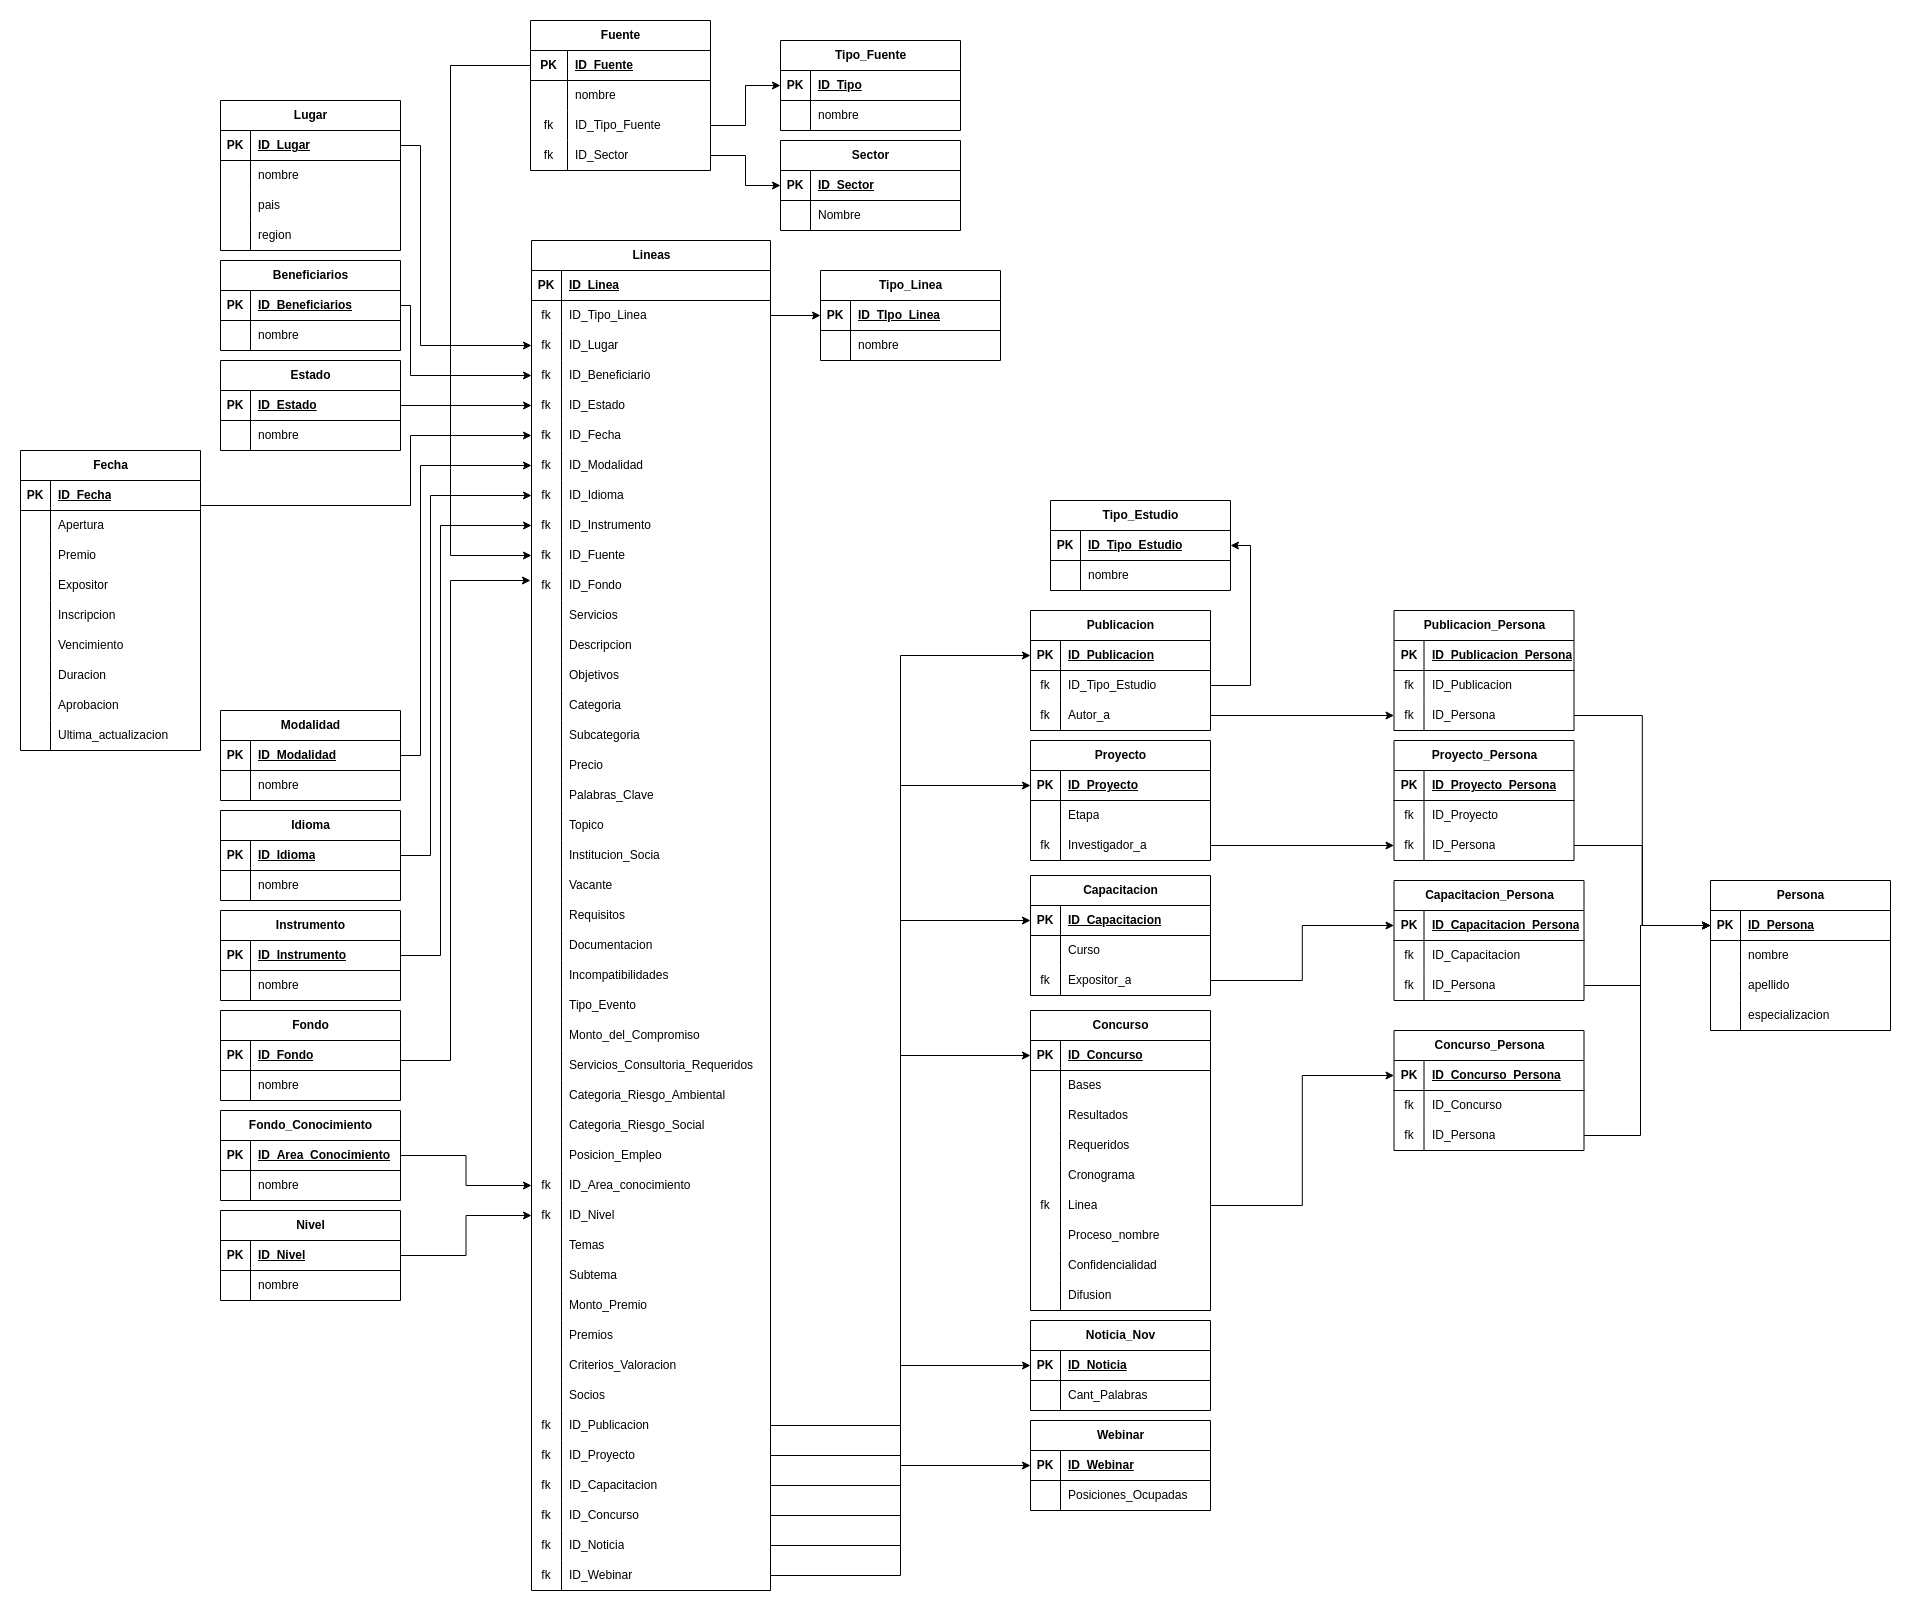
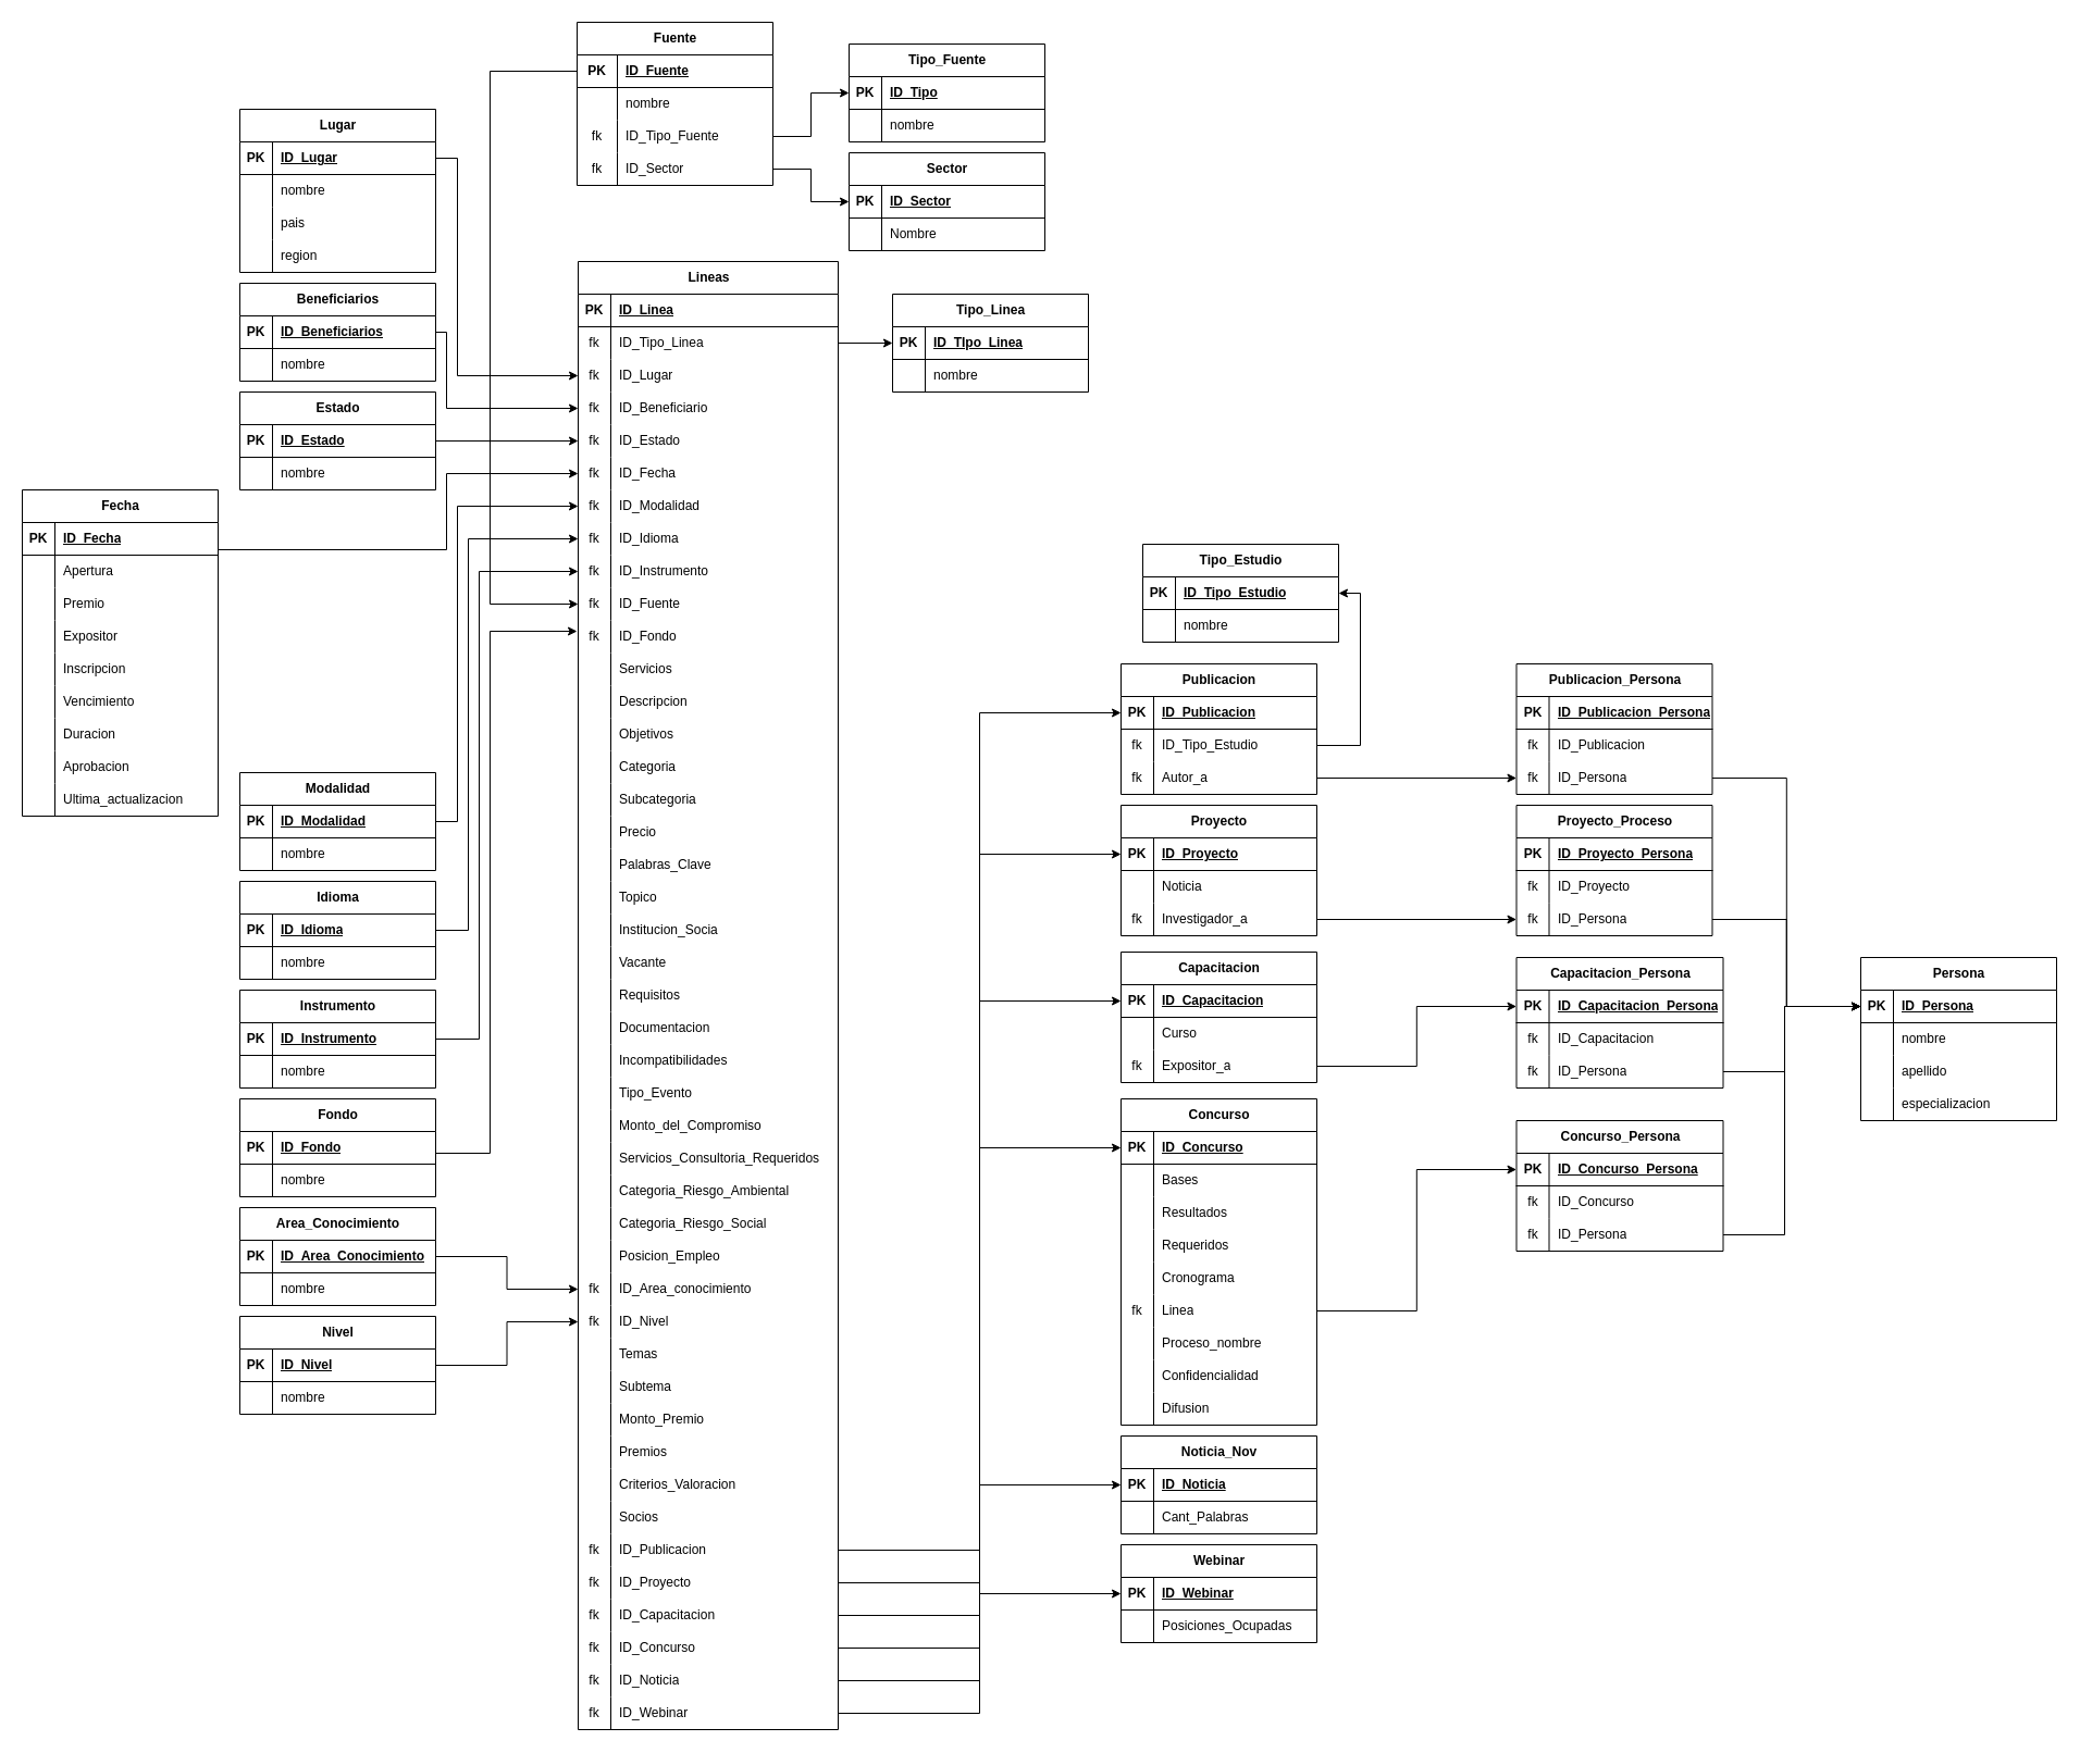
- <mxCell id="383" value="Proyecto_Persona" style="shape=table;startSize=30;container=1;collapsible=1;childLayout=tableLayout;fixedRows=1;rowLines=0;fontStyle=1;align=center;resizeLast=1;html=1;" vertex="1" parent="1"><mxGeometry x="1393.5" y="740" width="180" height="120" as="geometry" /></mxCell>
+ <mxCell id="383" value="Proyecto_Proceso" style="shape=table;startSize=30;container=1;collapsible=1;childLayout=tableLayout;fixedRows=1;rowLines=0;fontStyle=1;align=center;resizeLast=1;html=1;" vertex="1" parent="1"><mxGeometry x="1393.5" y="740" width="180" height="120" as="geometry" /></mxCell>
- <mxCell id="72" value="Etapa" style="shape=partialRectangle;connectable=0;fillColor=none;top=0;left=0;bottom=0;right=0;align=left;spacingLeft=6;overflow=hidden;whiteSpace=wrap;html=1;" vertex="1" parent="70"><mxGeometry x="30" width="150" height="30" as="geometry"><mxRectangle width="150" height="30" as="alternateBounds" /></mxGeometry></mxCell>
+ <mxCell id="72" value="Noticia" style="shape=partialRectangle;connectable=0;fillColor=none;top=0;left=0;bottom=0;right=0;align=left;spacingLeft=6;overflow=hidden;whiteSpace=wrap;html=1;" vertex="1" parent="70"><mxGeometry x="30" width="150" height="30" as="geometry"><mxRectangle width="150" height="30" as="alternateBounds" /></mxGeometry></mxCell>
- <mxCell id="348" value="Fondo_Conocimiento" style="shape=table;startSize=30;container=1;collapsible=1;childLayout=tableLayout;fixedRows=1;rowLines=0;fontStyle=1;align=center;resizeLast=1;html=1;" vertex="1" parent="1"><mxGeometry x="220" y="1110" width="180" height="90" as="geometry" /></mxCell>
+ <mxCell id="348" value="Area_Conocimiento" style="shape=table;startSize=30;container=1;collapsible=1;childLayout=tableLayout;fixedRows=1;rowLines=0;fontStyle=1;align=center;resizeLast=1;html=1;" vertex="1" parent="1"><mxGeometry x="220" y="1110" width="180" height="90" as="geometry" /></mxCell>
